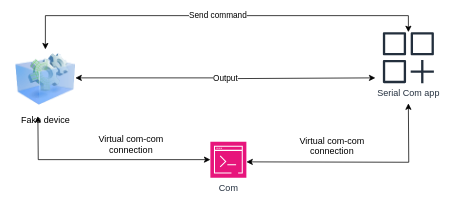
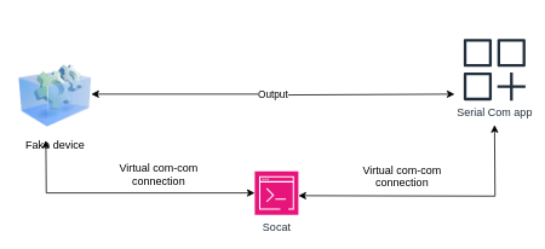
- <mxCell id="9" value="Send command" style="edgeStyle=orthogonalEdgeStyle;rounded=0;orthogonalLoop=1;jettySize=auto;html=1;entryX=0.5;entryY=0;entryDx=0;entryDy=0;startArrow=classic;startFill=1;" parent="1" source="2" target="4" edge="1"><mxGeometry relative="1" as="geometry"><mxPoint x="510" y="-3" as="sourcePoint" /><mxPoint x="90" y="-3" as="targetPoint" /><Array as="points"><mxPoint x="544" y="20" /><mxPoint x="60" y="20" /></Array></mxGeometry></mxCell>
- <mxCell id="7" value="Com&lt;div&gt;&lt;br&gt;&lt;/div&gt;" style="sketch=0;points=[[0,0,0],[0.25,0,0],[0.5,0,0],[0.75,0,0],[1,0,0],[0,1,0],[0.25,1,0],[0.5,1,0],[0.75,1,0],[1,1,0],[0,0.25,0],[0,0.5,0],[0,0.75,0],[1,0.25,0],[1,0.5,0],[1,0.75,0]];points=[[0,0,0],[0.25,0,0],[0.5,0,0],[0.75,0,0],[1,0,0],[0,1,0],[0.25,1,0],[0.5,1,0],[0.75,1,0],[1,1,0],[0,0.25,0],[0,0.5,0],[0,0.75,0],[1,0.25,0],[1,0.5,0],[1,0.75,0]];outlineConnect=0;fontColor=#232F3E;fillColor=#E7157B;strokeColor=#ffffff;dashed=0;verticalLabelPosition=bottom;verticalAlign=top;align=center;html=1;fontSize=12;fontStyle=0;aspect=fixed;shape=mxgraph.aws4.resourceIcon;resIcon=mxgraph.aws4.command_line_interface;" parent="1" vertex="1"><mxGeometry x="280" y="188" width="48" height="48" as="geometry" /></mxCell>
+ <mxCell id="7" value="Socat&lt;div&gt;&lt;br&gt;&lt;/div&gt;" style="sketch=0;points=[[0,0,0],[0.25,0,0],[0.5,0,0],[0.75,0,0],[1,0,0],[0,1,0],[0.25,1,0],[0.5,1,0],[0.75,1,0],[1,1,0],[0,0.25,0],[0,0.5,0],[0,0.75,0],[1,0.25,0],[1,0.5,0],[1,0.75,0]];points=[[0,0,0],[0.25,0,0],[0.5,0,0],[0.75,0,0],[1,0,0],[0,1,0],[0.25,1,0],[0.5,1,0],[0.75,1,0],[1,1,0],[0,0.25,0],[0,0.5,0],[0,0.75,0],[1,0.25,0],[1,0.5,0],[1,0.75,0]];outlineConnect=0;fontColor=#232F3E;fillColor=#E7157B;strokeColor=#ffffff;dashed=0;verticalLabelPosition=bottom;verticalAlign=top;align=center;html=1;fontSize=12;fontStyle=0;aspect=fixed;shape=mxgraph.aws4.resourceIcon;resIcon=mxgraph.aws4.command_line_interface;" parent="1" vertex="1"><mxGeometry x="280" y="188" width="48" height="48" as="geometry" /></mxCell>
